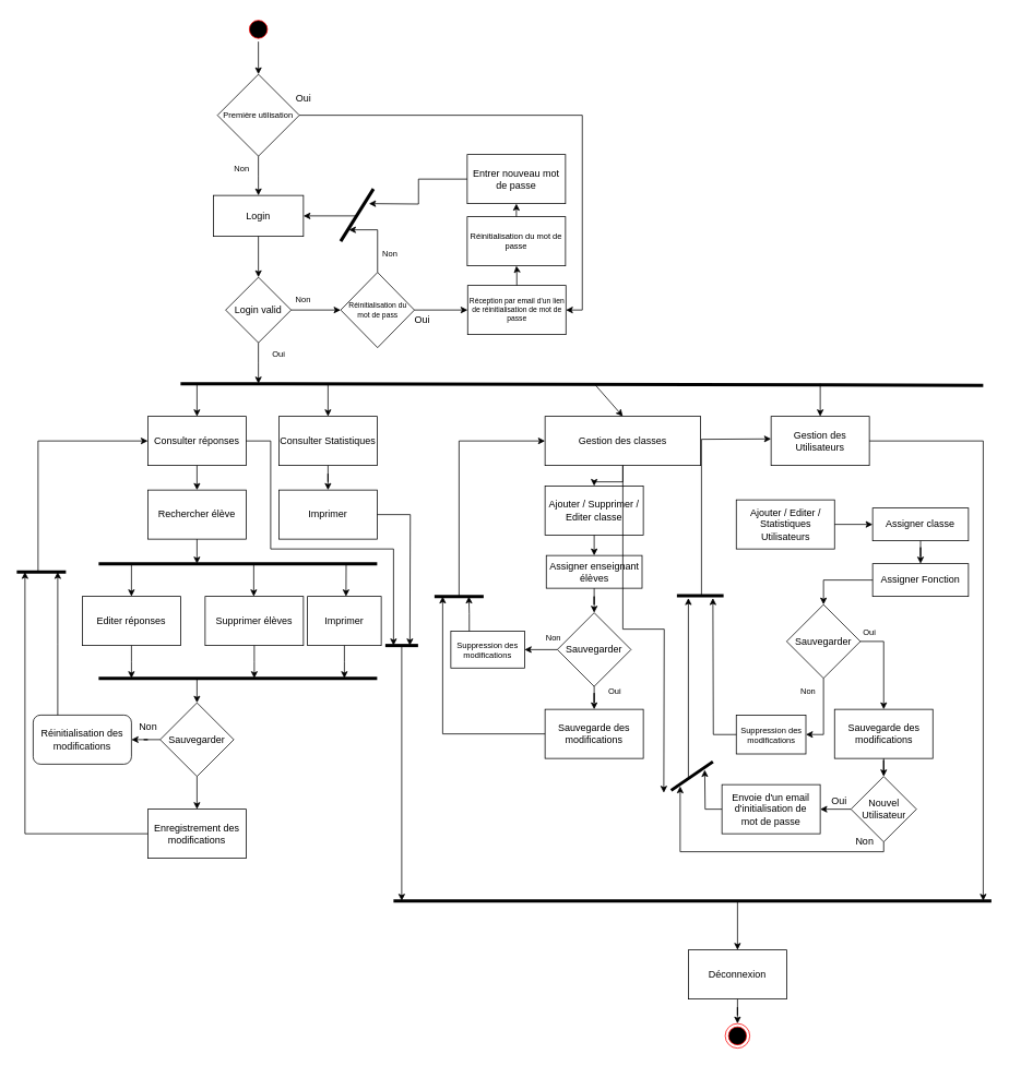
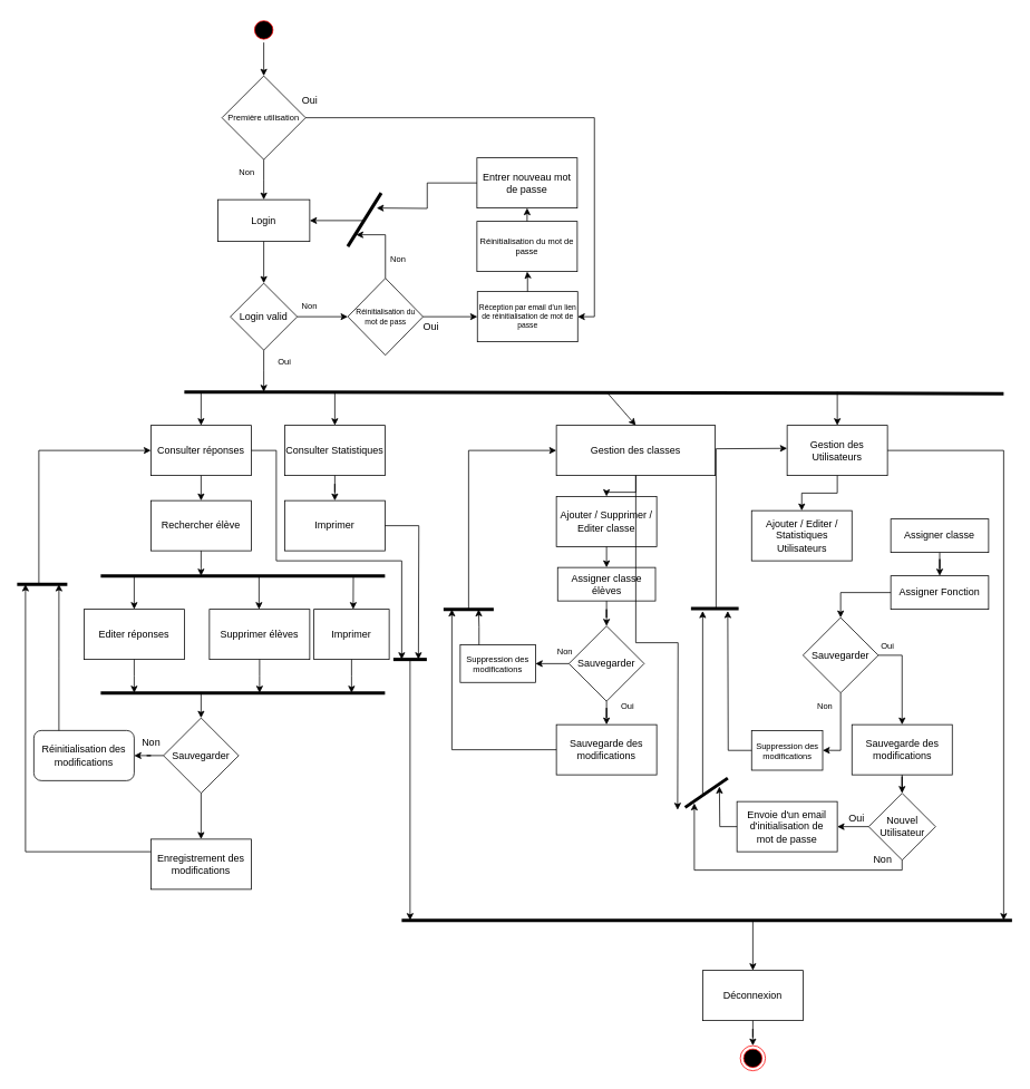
+ <mxCell id="39" style="edgeStyle=orthogonalEdgeStyle;rounded=0;orthogonalLoop=1;jettySize=auto;html=1;entryX=0.5;entryY=0;entryDx=0;entryDy=0;" edge="1" parent="1" source="40" target="47"><mxGeometry relative="1" as="geometry" /></mxCell>
- <mxCell id="46" style="edgeStyle=orthogonalEdgeStyle;rounded=0;orthogonalLoop=1;jettySize=auto;html=1;entryX=0;entryY=0.5;entryDx=0;entryDy=0;" edge="1" parent="1" source="47" target="68"><mxGeometry relative="1" as="geometry" /></mxCell>
- <mxCell id="70" value="Assigner enseignant élèves" style="rounded=0;whiteSpace=wrap;html=1;fontSize=12;fillColor=none;" parent="1" vertex="1"><mxGeometry x="666.5" y="678" width="117" height="40" as="geometry" /></mxCell>
+ <mxCell id="70" value="Assigner classe élèves" style="rounded=0;whiteSpace=wrap;html=1;fontSize=12;fillColor=none;" parent="1" vertex="1"><mxGeometry x="666.5" y="678" width="117" height="40" as="geometry" /></mxCell>
- <mxCell id="28" value="Enregistrement des modifications" style="whiteSpace=wrap;html=1;fillColor=none;strokeColor=rgb(0, 0, 0);fontColor=rgb(0, 0, 0);" parent="1" vertex="1"><mxGeometry x="180" y="988" width="120" height="60" as="geometry" /></mxCell>
+ <mxCell id="28" value="Enregistrement des modifications" style="whiteSpace=wrap;html=1;fillColor=none;strokeColor=rgb(0, 0, 0);fontColor=rgb(0, 0, 0);" parent="1" vertex="1"><mxGeometry x="180" y="1003" width="120" height="60" as="geometry" /></mxCell>
